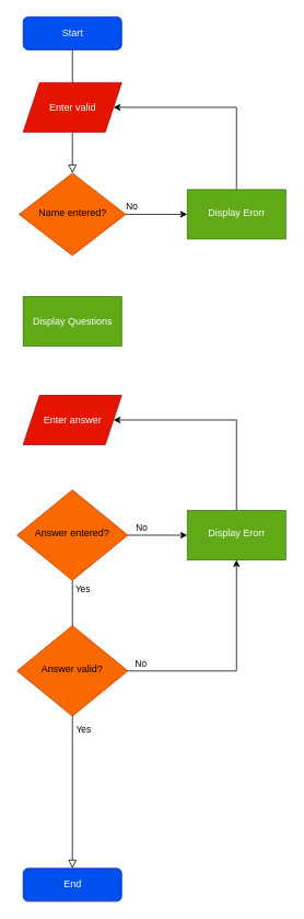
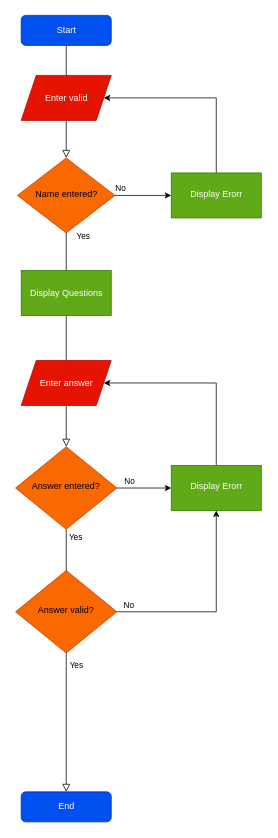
+ <mxCell id="4" value="Yes" style="rounded=0;html=1;jettySize=auto;orthogonalLoop=1;fontSize=11;endArrow=block;endFill=0;endSize=8;strokeWidth=1;shadow=0;labelBackgroundColor=none;edgeStyle=orthogonalEdgeStyle;" parent="1" source="7" target="13" edge="1"><mxGeometry x="-0.965" y="23" relative="1" as="geometry"><mxPoint x="-1" as="offset" /></mxGeometry></mxCell>
